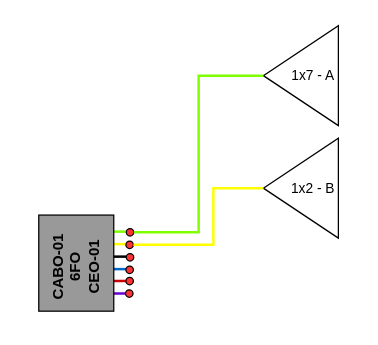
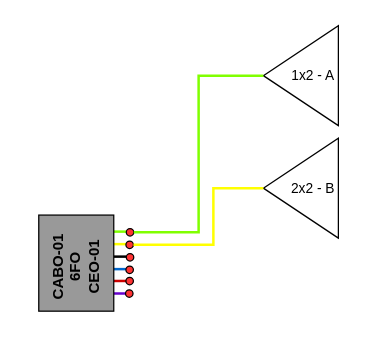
- <mxCell id="4" value="1x7 - A" style="text;html=1;strokeColor=none;fillColor=none;align=center;verticalAlign=middle;whiteSpace=wrap;rounded=0;fontSize=11;fontFamily=Helvetica;fontColor=default;" parent="2" vertex="1"><mxGeometry x="10" y="25" width="60" height="30" as="geometry" /></mxCell>
+ <mxCell id="4" value="1x2 - A" style="text;html=1;strokeColor=none;fillColor=none;align=center;verticalAlign=middle;whiteSpace=wrap;rounded=0;fontSize=11;fontFamily=Helvetica;fontColor=default;" parent="2" vertex="1"><mxGeometry x="10" y="25" width="60" height="30" as="geometry" /></mxCell>
- <mxCell id="23" value="1x2 - B" style="text;html=1;strokeColor=none;fillColor=none;align=center;verticalAlign=middle;whiteSpace=wrap;rounded=0;fontSize=11;fontFamily=Helvetica;fontColor=default;" parent="21" vertex="1"><mxGeometry x="10" y="25" width="60" height="30" as="geometry" /></mxCell>
+ <mxCell id="23" value="2x2 - B" style="text;html=1;strokeColor=none;fillColor=none;align=center;verticalAlign=middle;whiteSpace=wrap;rounded=0;fontSize=11;fontFamily=Helvetica;fontColor=default;" parent="21" vertex="1"><mxGeometry x="10" y="25" width="60" height="30" as="geometry" /></mxCell>
